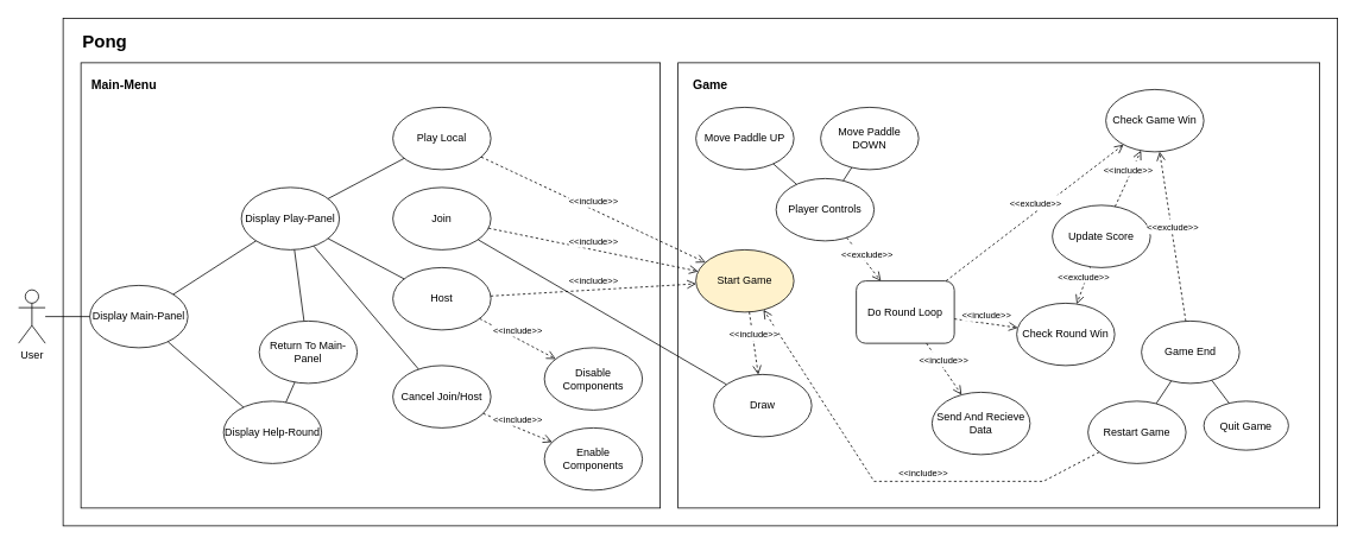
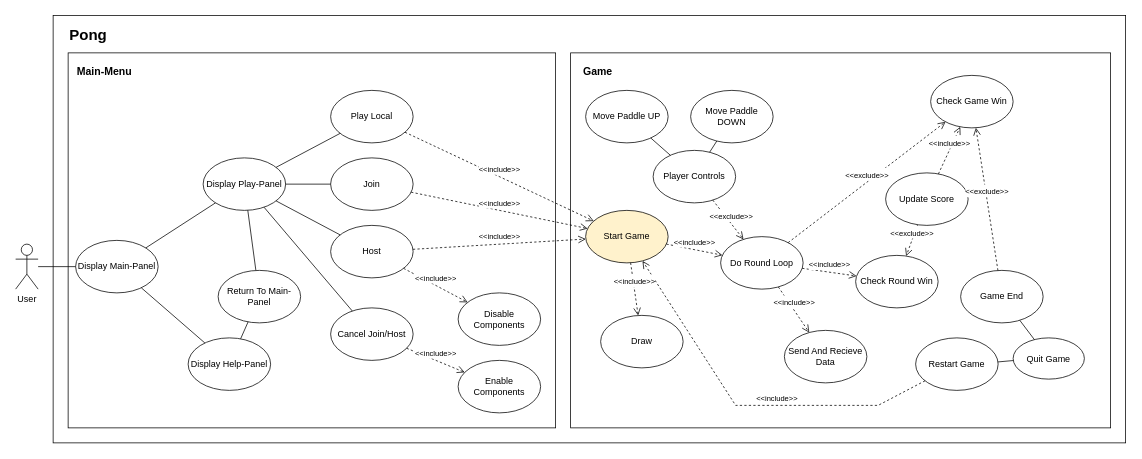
+ <mxCell id="30" value="&lt;font style=&quot;font-size: 10px&quot;&gt;&amp;lt;&amp;lt;include&amp;gt;&amp;gt;&lt;/font&gt;" style="html=1;verticalAlign=bottom;endArrow=open;dashed=1;endSize=8;rounded=0;fontSize=14;" parent="1" source="20" target="12" edge="1"><mxGeometry relative="1" as="geometry"><mxPoint x="870.004" y="333.129" as="sourcePoint" /><mxPoint x="773.099" y="305.378" as="targetPoint" /><Array as="points" /></mxGeometry></mxCell>
- <mxCell id="24" value="" style="endArrow=none;html=1;rounded=0;fontSize=14;" parent="1" source="10" target="58" edge="1"><mxGeometry width="50" height="50" relative="1" as="geometry"><mxPoint x="419.439" y="308.419" as="sourcePoint" /><mxPoint x="330" y="330" as="targetPoint" /></mxGeometry></mxCell>
+ <mxCell id="24" value="" style="endArrow=none;html=1;rounded=0;fontSize=14;" parent="1" source="10" target="7" edge="1"><mxGeometry width="50" height="50" relative="1" as="geometry"><mxPoint x="419.439" y="308.419" as="sourcePoint" /><mxPoint x="330" y="330" as="targetPoint" /></mxGeometry></mxCell>
- <mxCell id="12" value="Do Round Loop" style="whiteSpace=wrap;html=1;rounded=1;" parent="1" vertex="1"><mxGeometry x="960" y="315" width="110" height="70" as="geometry" /></mxCell>
+ <mxCell id="12" value="Do Round Loop" style="ellipse;whiteSpace=wrap;html=1;" parent="1" vertex="1"><mxGeometry x="960" y="315" width="110" height="70" as="geometry" /></mxCell>
- <mxCell id="31" value="" style="endArrow=none;html=1;rounded=0;fontSize=14;" parent="1" source="16" target="19" edge="1"><mxGeometry width="50" height="50" relative="1" as="geometry"><mxPoint x="1439.624" y="502.498" as="sourcePoint" /><mxPoint x="1350.001" y="462.401" as="targetPoint" /></mxGeometry></mxCell>
+ <mxCell id="31" value="" style="endArrow=none;html=1;rounded=0;fontSize=14;" parent="1" source="16" target="17" edge="1"><mxGeometry width="50" height="50" relative="1" as="geometry"><mxPoint x="1439.624" y="502.498" as="sourcePoint" /><mxPoint x="1350.001" y="462.401" as="targetPoint" /></mxGeometry></mxCell>
- <mxCell id="8" value="Display Help-Round" style="ellipse;whiteSpace=wrap;html=1;" parent="1" vertex="1"><mxGeometry x="250" y="450" width="110" height="70" as="geometry" /></mxCell>
+ <mxCell id="8" value="Display Help-Panel" style="ellipse;whiteSpace=wrap;html=1;" parent="1" vertex="1"><mxGeometry x="250" y="450" width="110" height="70" as="geometry" /></mxCell>
